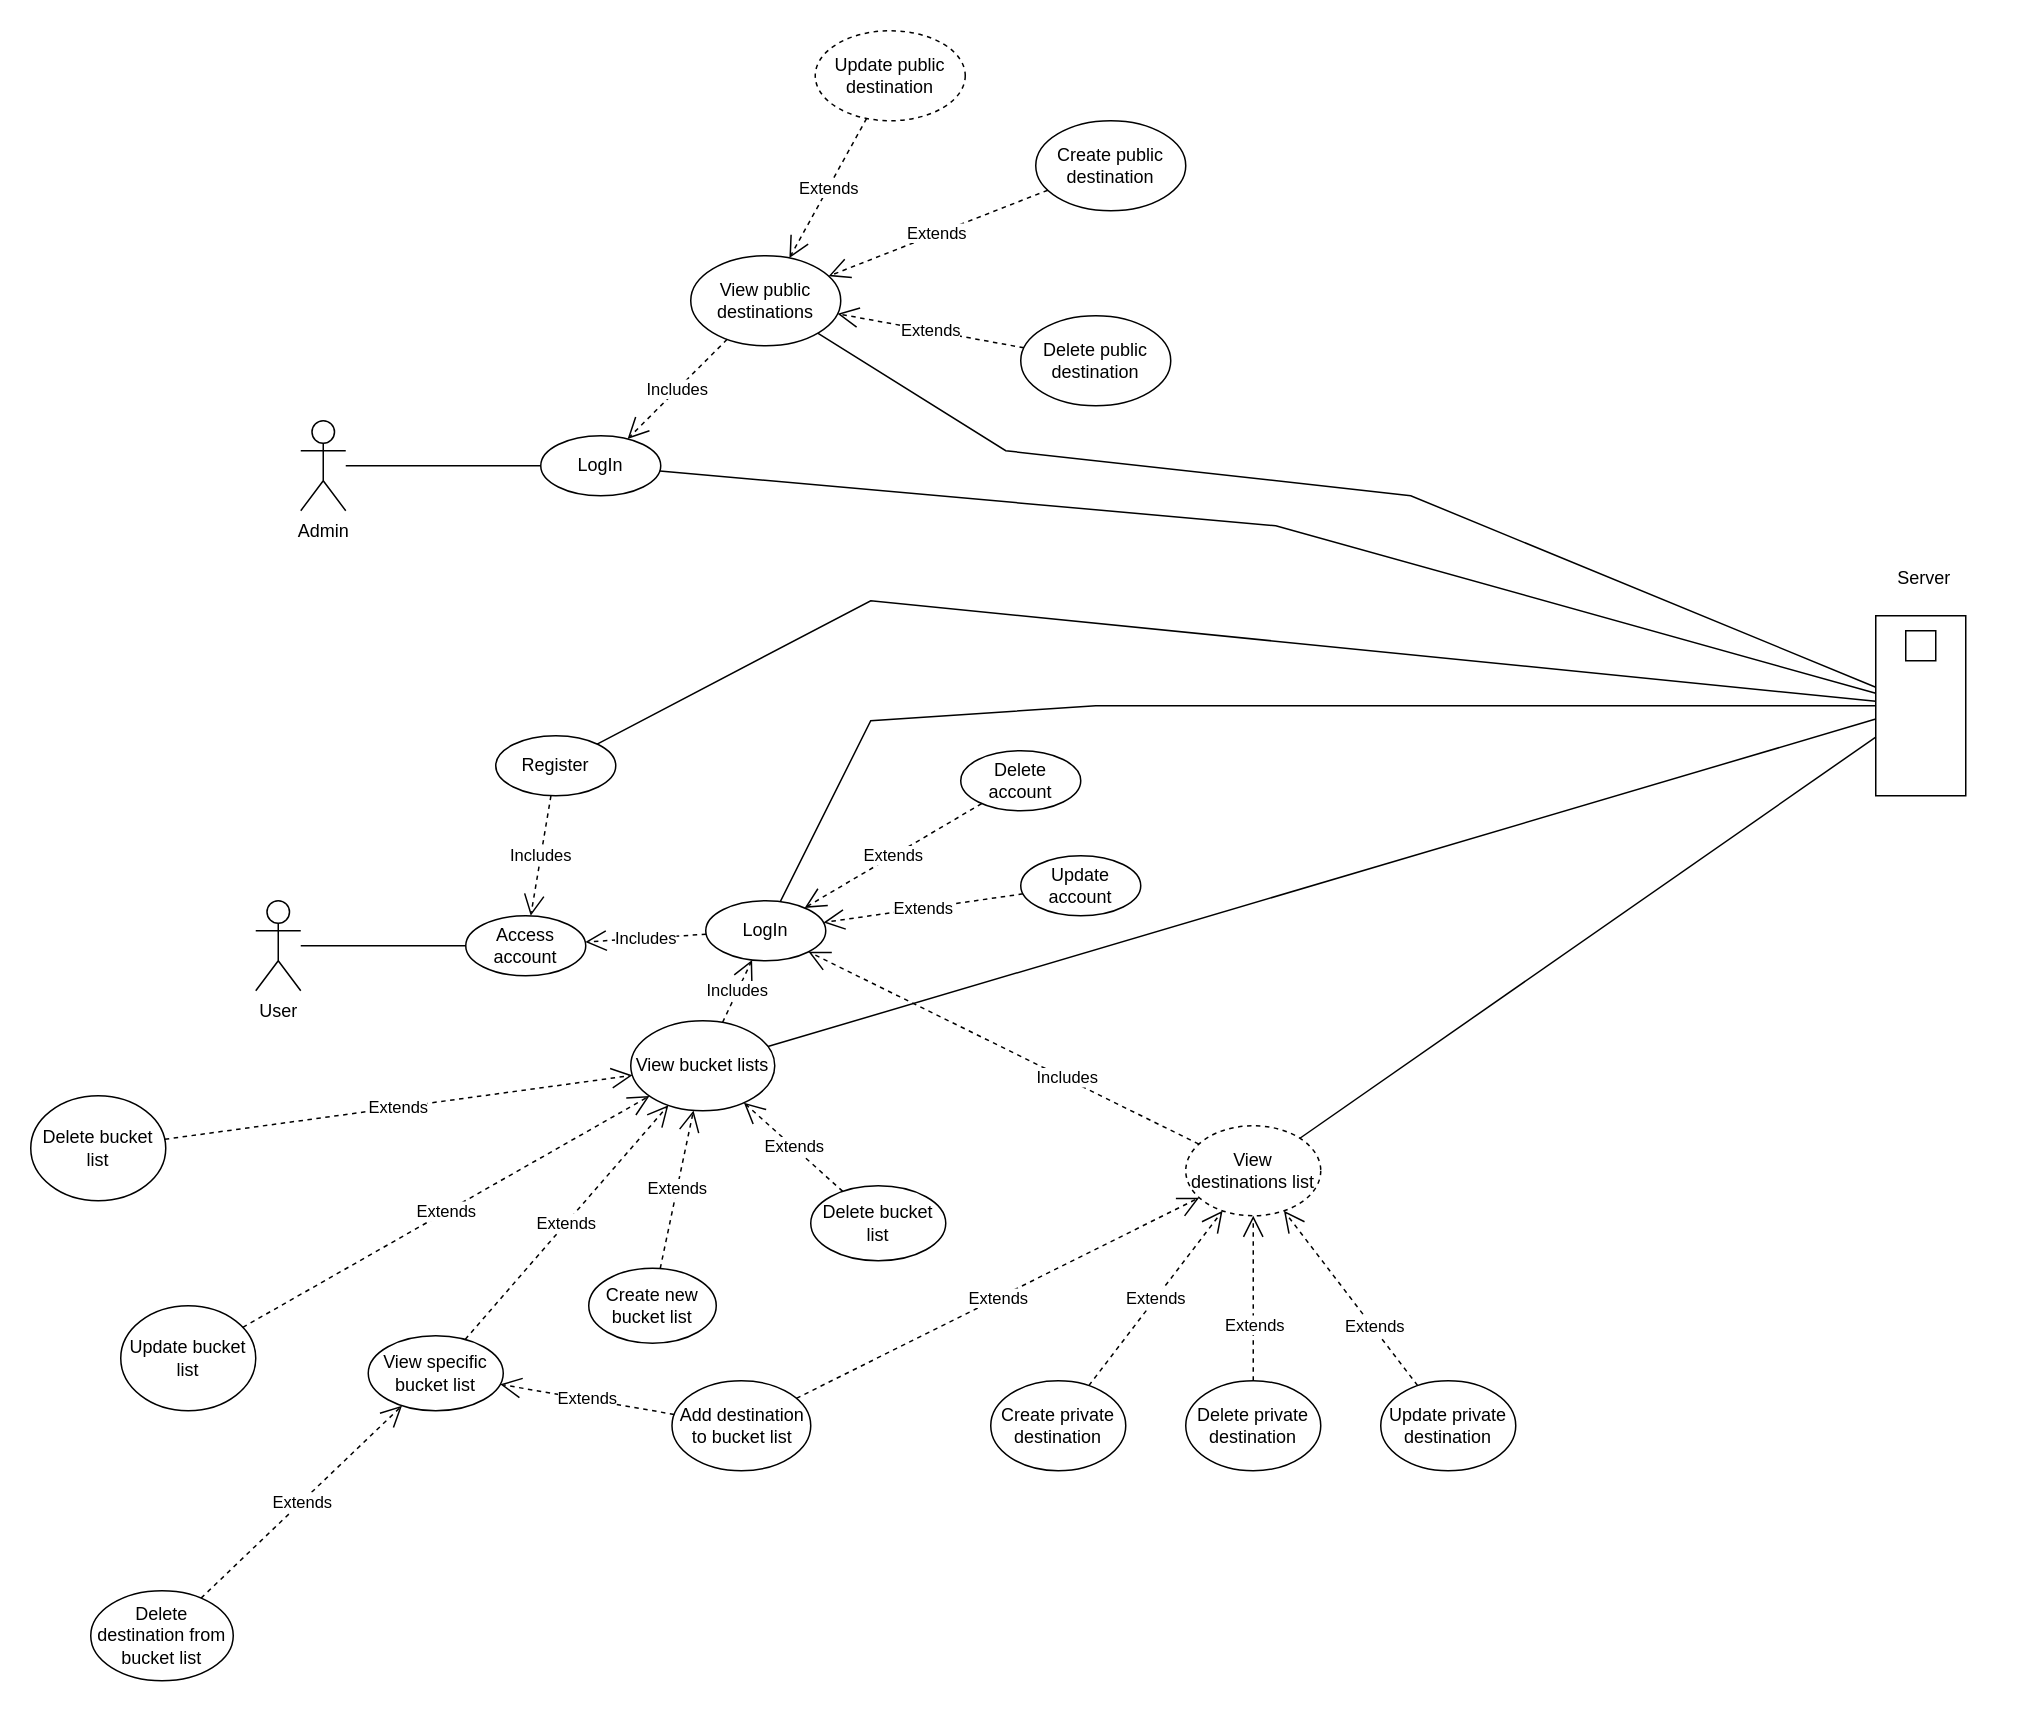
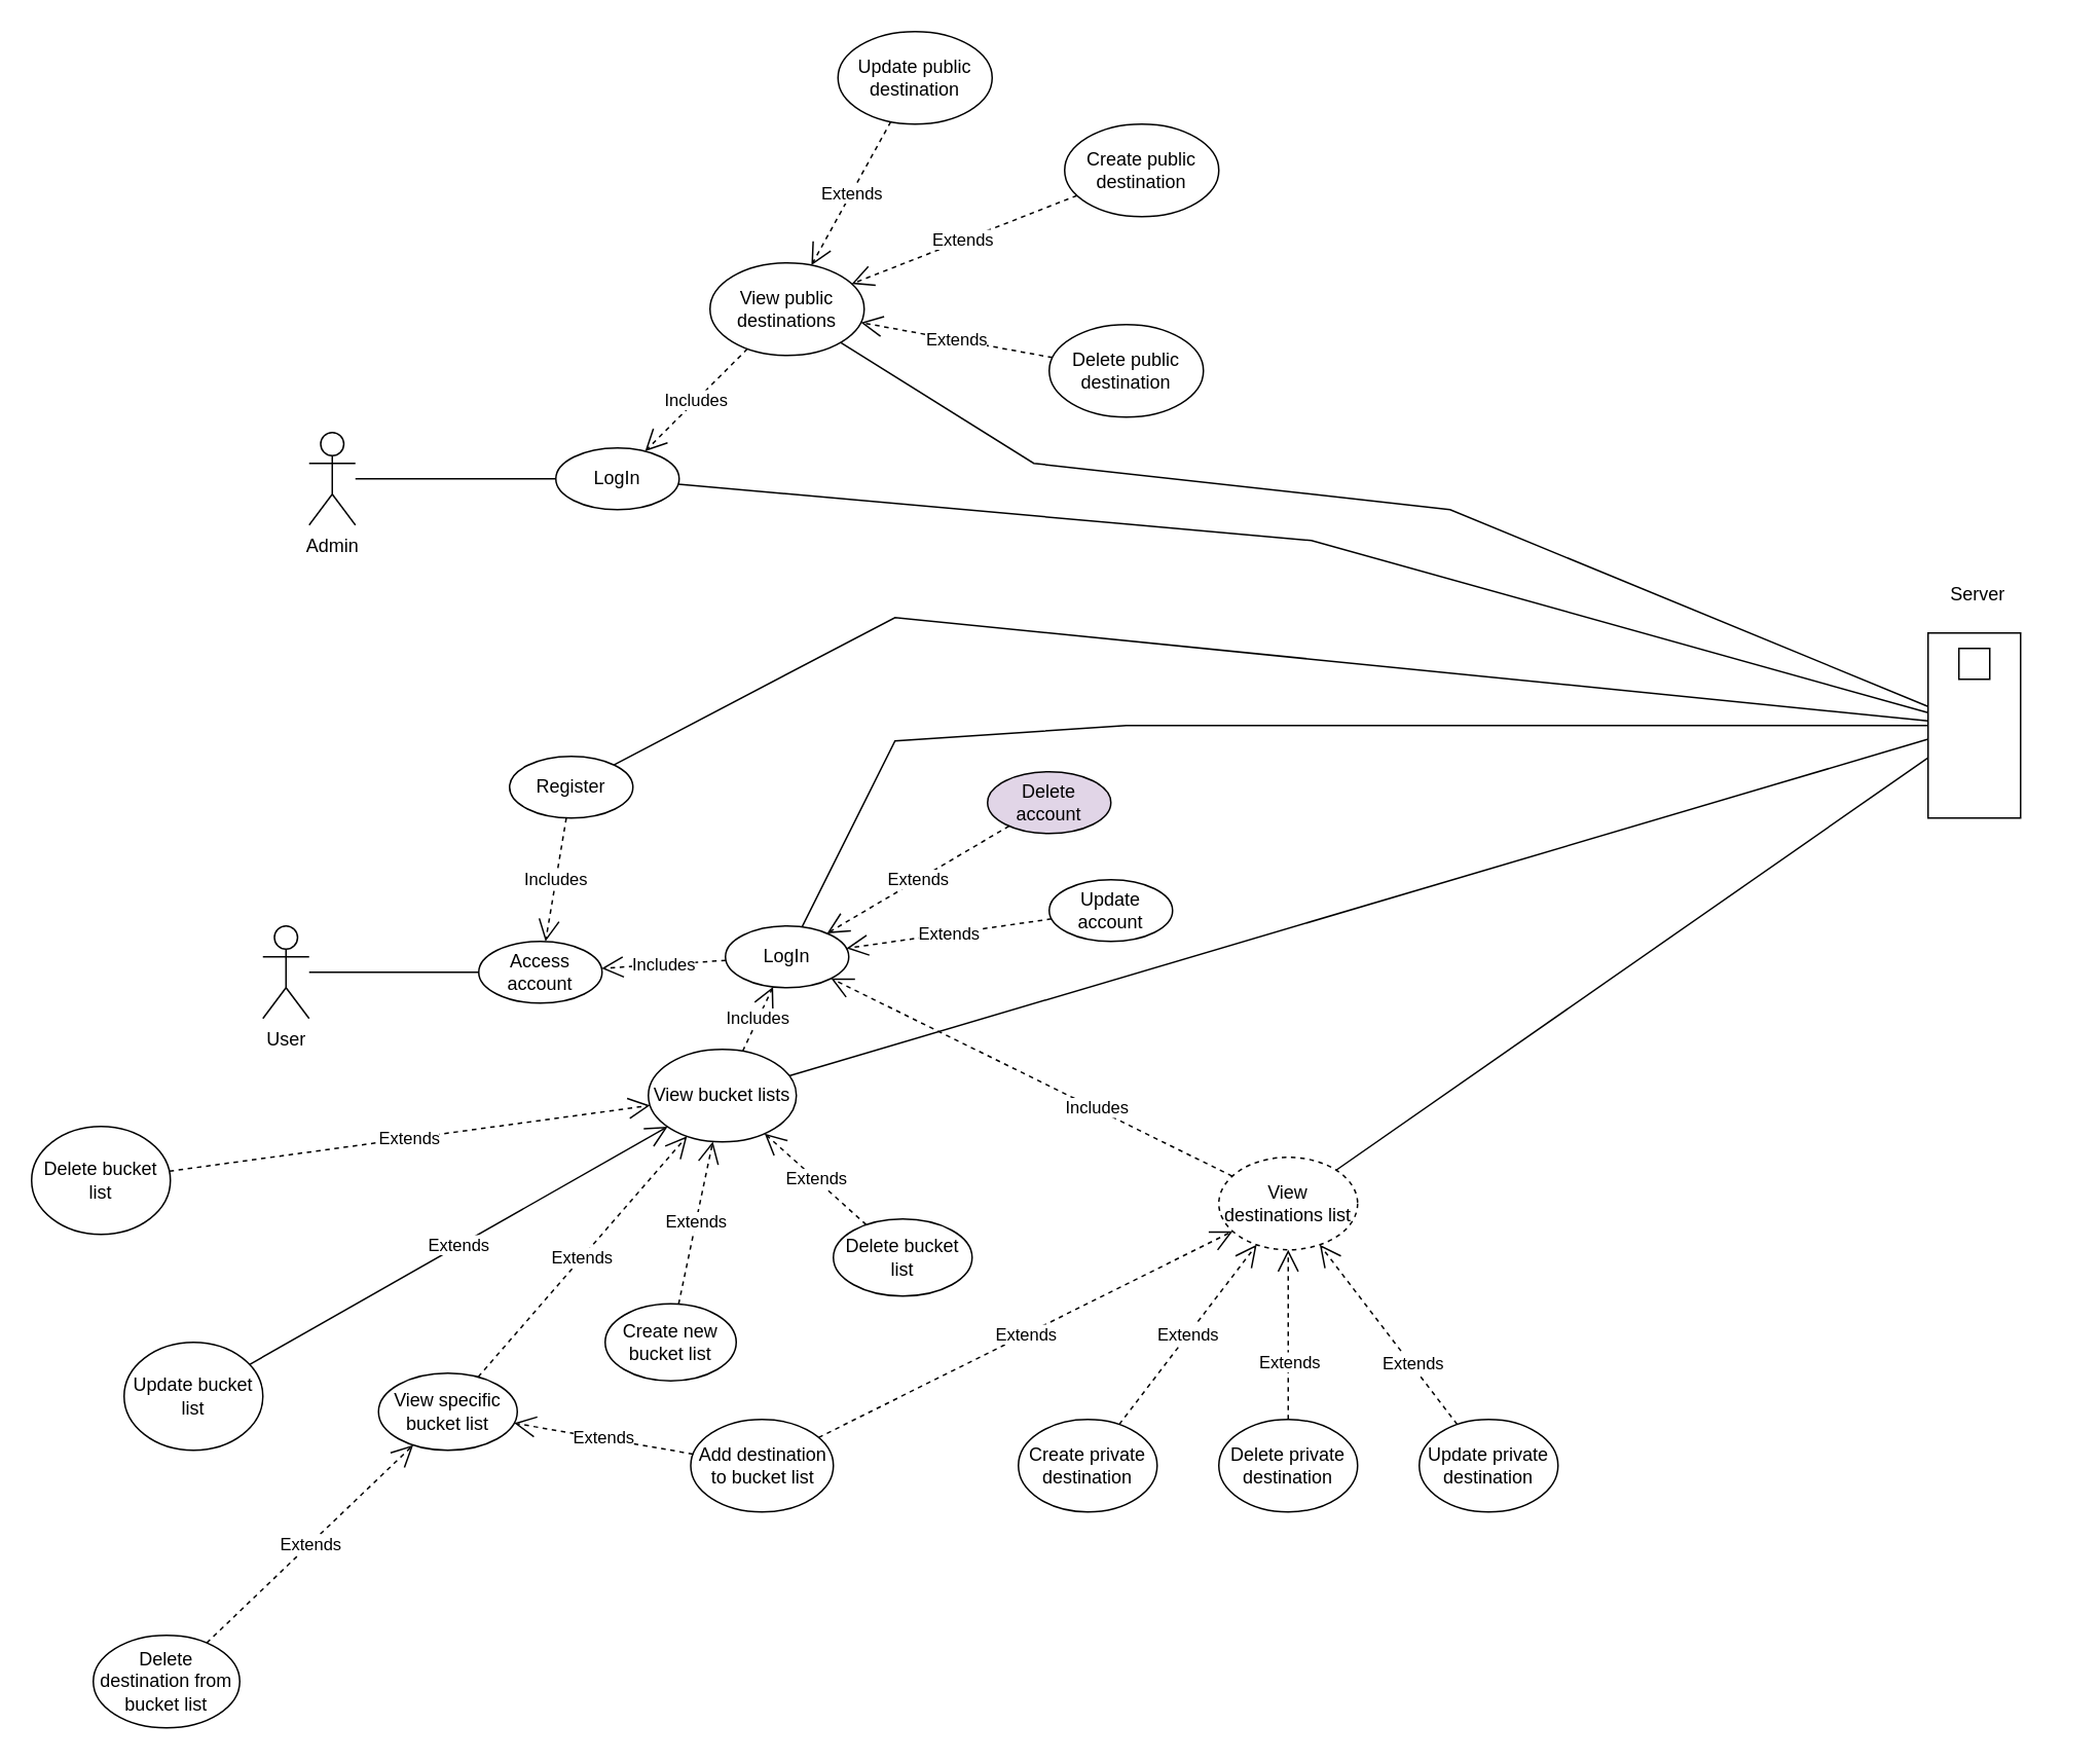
- <mxCell id="50" value="Update public destination" style="ellipse;whiteSpace=wrap;html=1;dashed=1;" vertex="1" parent="1"><mxGeometry x="543" y="20" width="100" height="60" as="geometry" /></mxCell>
+ <mxCell id="50" value="Update public destination" style="ellipse;whiteSpace=wrap;html=1;" vertex="1" parent="1"><mxGeometry x="543" y="20" width="100" height="60" as="geometry" /></mxCell>
- <mxCell id="19" value="Delete account" style="ellipse;whiteSpace=wrap;html=1;" vertex="1" parent="1"><mxGeometry x="640" y="500" width="80" height="40" as="geometry" /></mxCell>
+ <mxCell id="19" value="Delete account" style="ellipse;whiteSpace=wrap;html=1;fillColor=#e1d5e7;" vertex="1" parent="1"><mxGeometry x="640" y="500" width="80" height="40" as="geometry" /></mxCell>
- <mxCell id="34" value="Extends" style="endArrow=open;endSize=12;dashed=1;html=1;rounded=0;" edge="1" parent="1" source="33" target="25"><mxGeometry width="160" relative="1" as="geometry"><mxPoint x="643" y="1045" as="sourcePoint" /><mxPoint x="230" y="850" as="targetPoint" /></mxGeometry></mxCell>
+ <mxCell id="34" value="Extends" style="endArrow=open;endSize=12;dashed=0;html=1;rounded=0;" edge="1" parent="1" source="33" target="25"><mxGeometry width="160" relative="1" as="geometry"><mxPoint x="643" y="1045" as="sourcePoint" /><mxPoint x="230" y="850" as="targetPoint" /></mxGeometry></mxCell>
